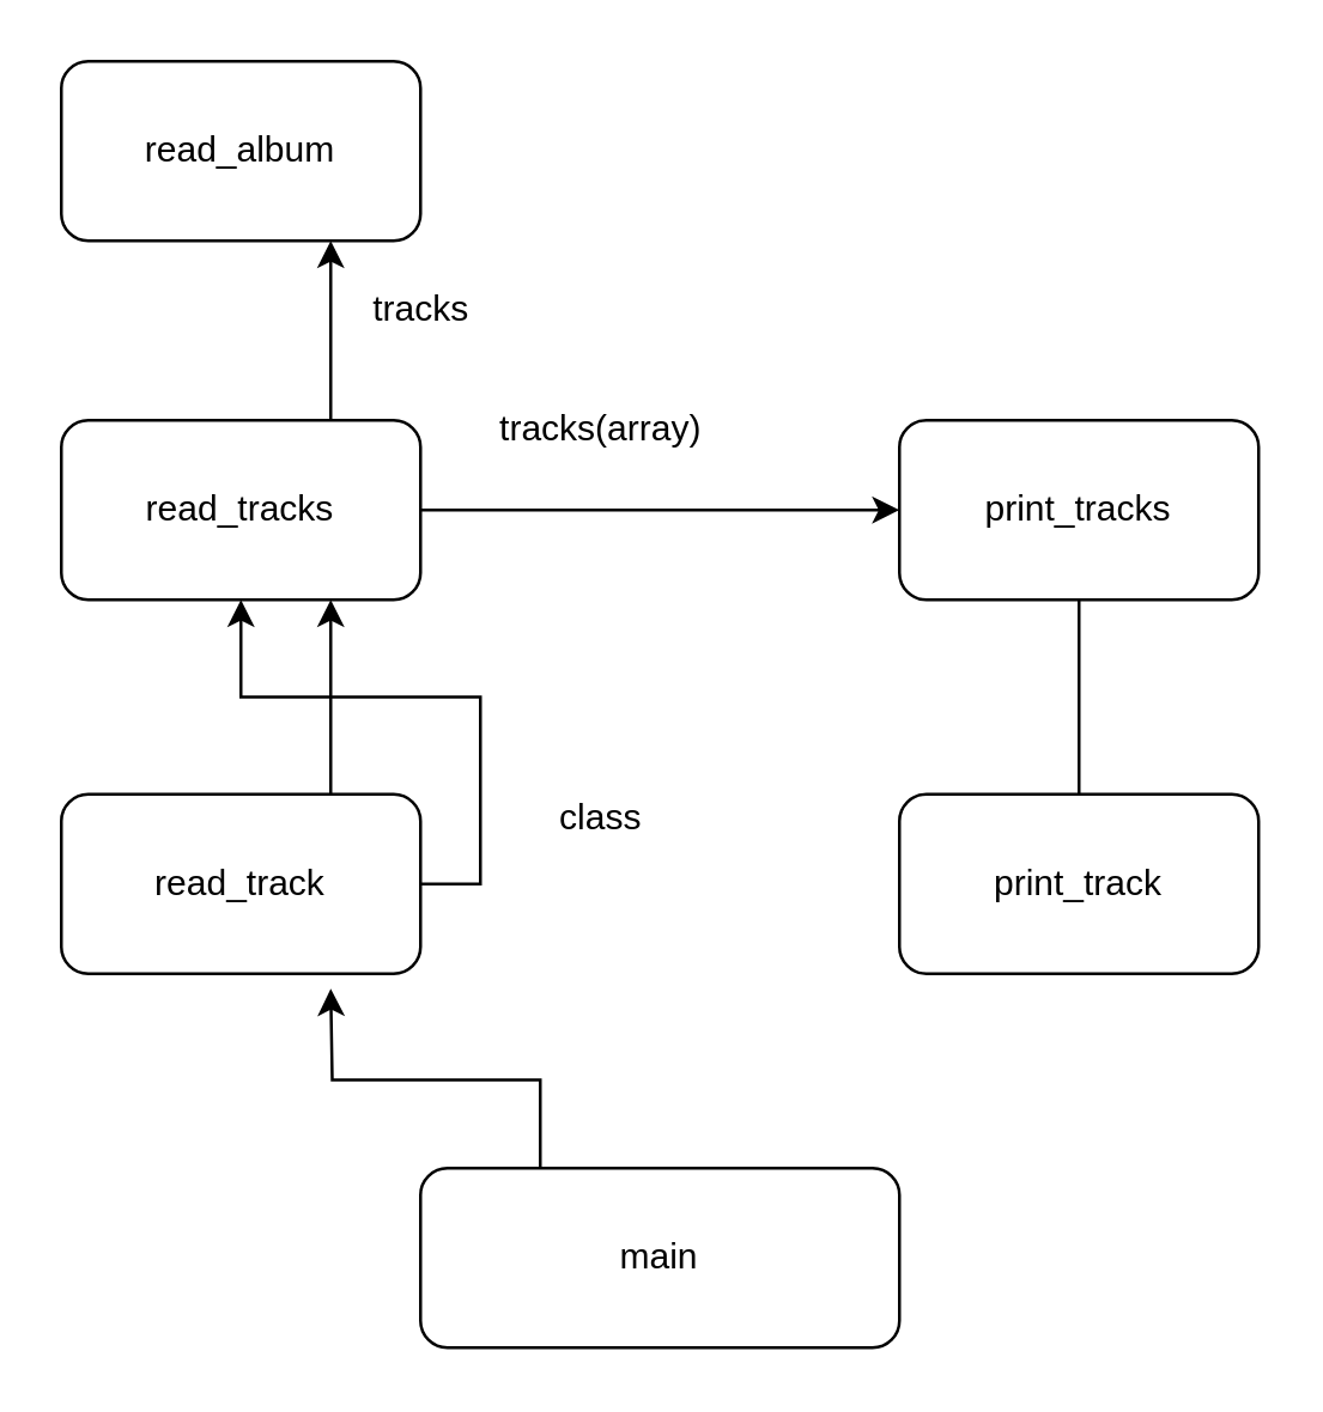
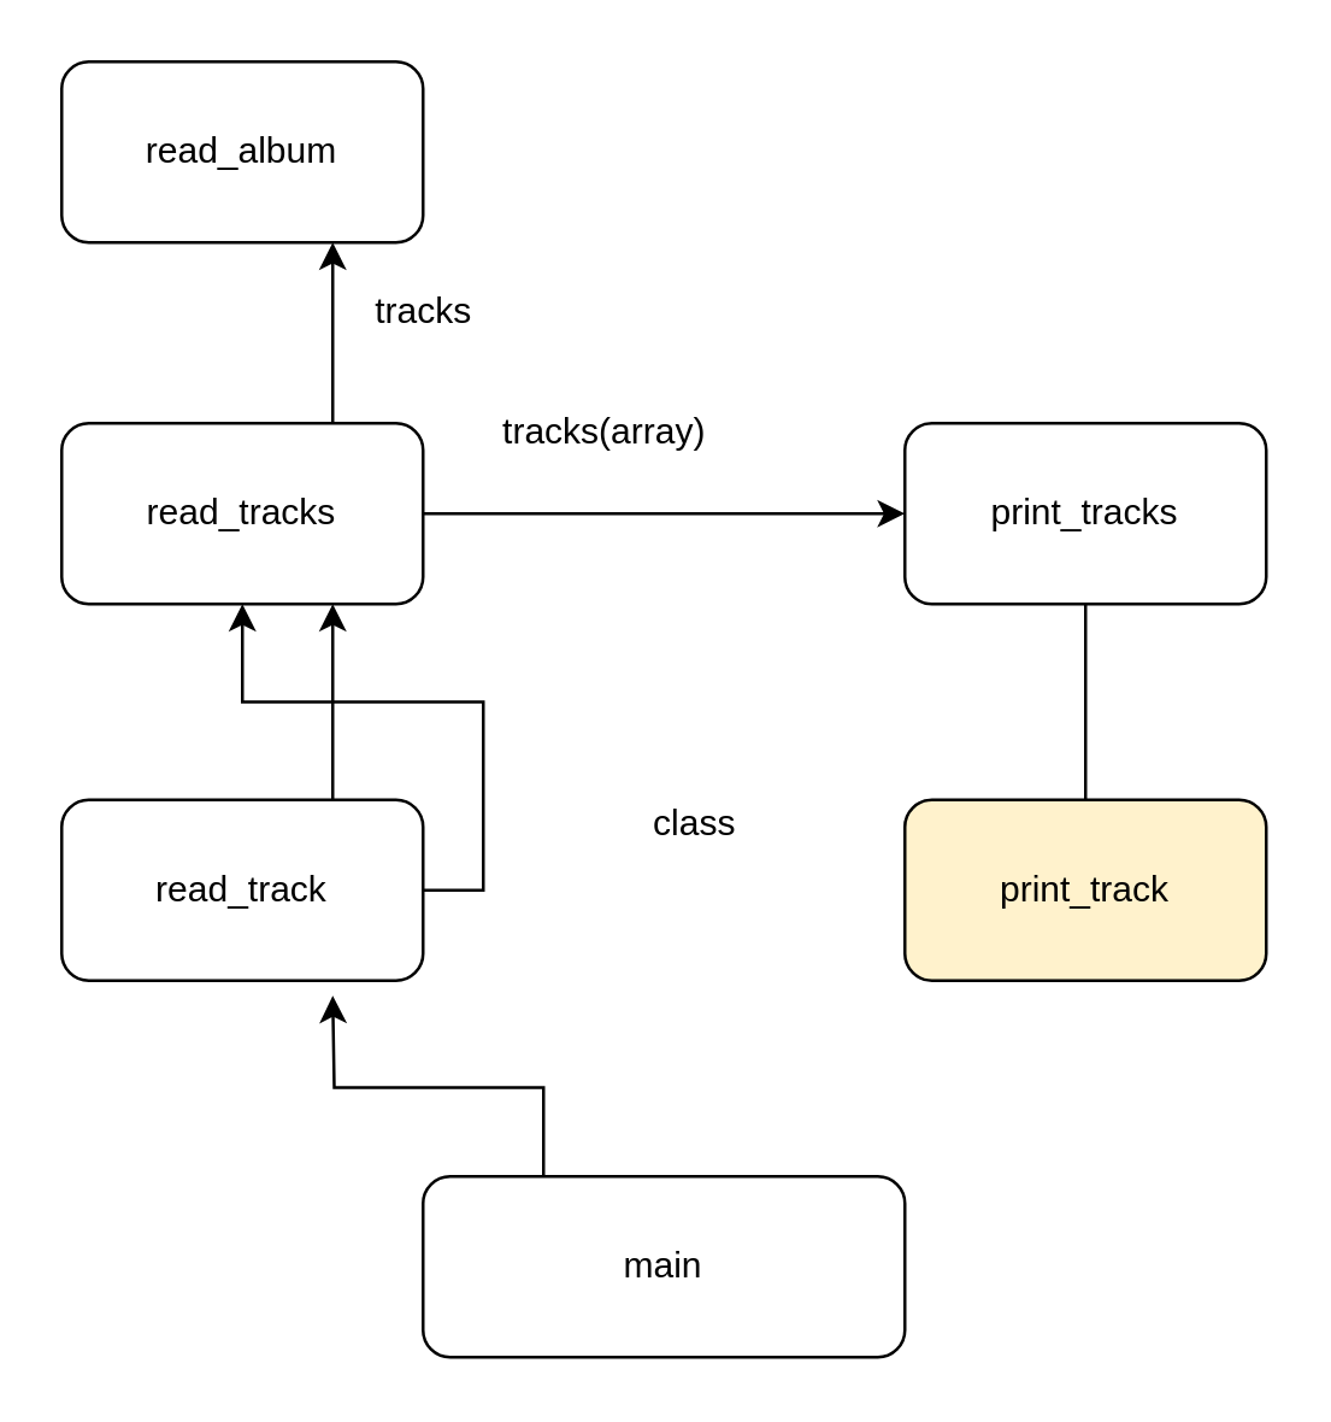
- <mxCell id="15" value="class" style="text;html=1;align=center;verticalAlign=middle;resizable=0;points=[];autosize=1;strokeColor=none;fillColor=none;" vertex="1" parent="1"><mxGeometry x="175" y="258" width="50" height="30" as="geometry" /></mxCell>
+ <mxCell id="15" value="class" style="text;html=1;align=center;verticalAlign=middle;resizable=0;points=[];autosize=1;strokeColor=none;fillColor=none;" vertex="1" parent="1"><mxGeometry x="205" y="258" width="50" height="30" as="geometry" /></mxCell>
- <mxCell id="6" value="print_track" style="rounded=1;whiteSpace=wrap;html=1;" vertex="1" parent="1"><mxGeometry x="300" y="265" width="120" height="60" as="geometry" /></mxCell>
+ <mxCell id="6" value="print_track" style="rounded=1;whiteSpace=wrap;html=1;fillColor=#fff2cc;" vertex="1" parent="1"><mxGeometry x="300" y="265" width="120" height="60" as="geometry" /></mxCell>
